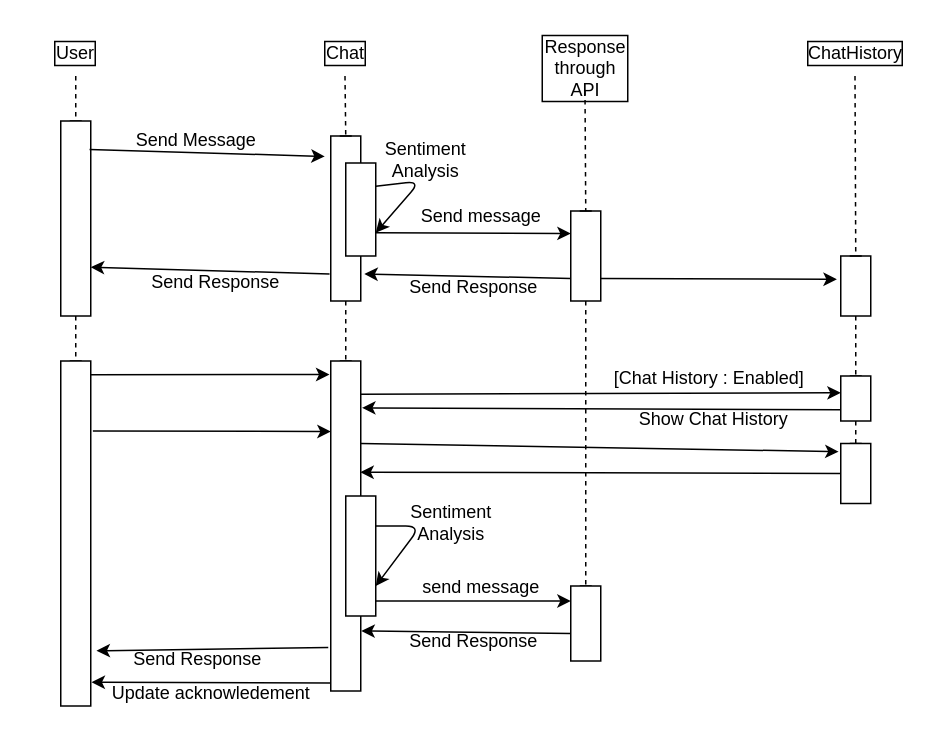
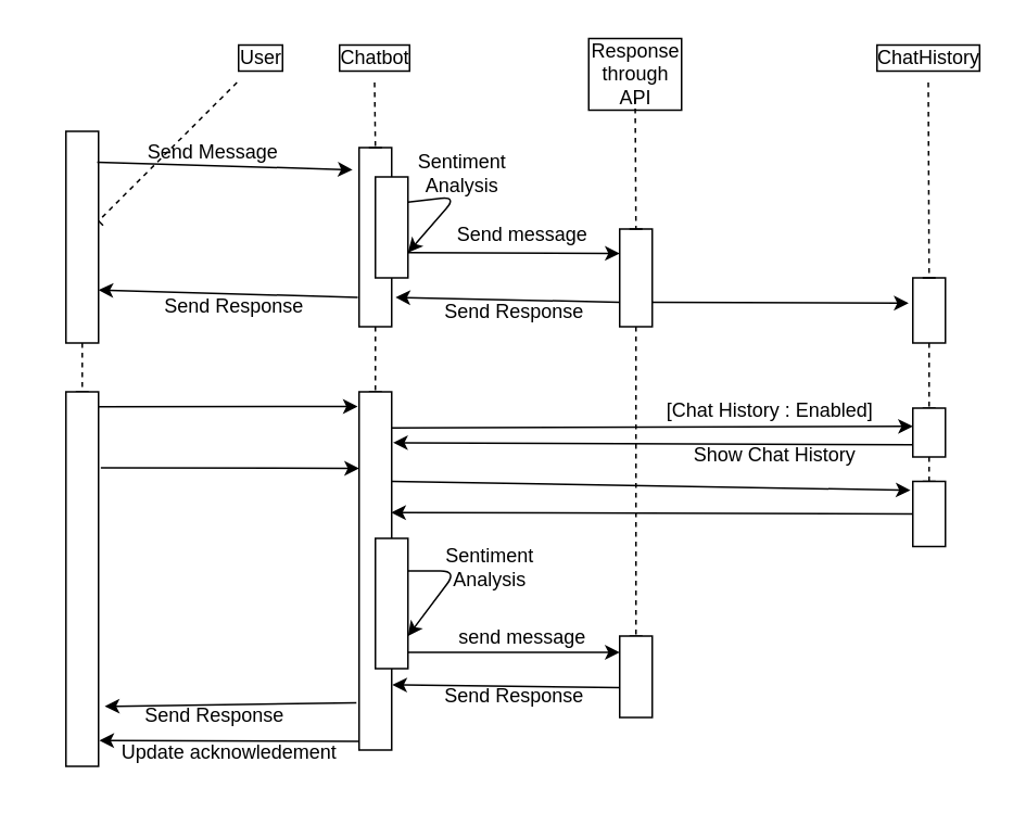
- <mxCell id="3" value="User" style="text;html=1;align=center;verticalAlign=middle;whiteSpace=wrap;rounded=0;shadow=0;labelBorderColor=default;textShadow=0;labelBackgroundColor=none;" vertex="1" parent="1"><mxGeometry x="20" y="20" width="60" height="30" as="geometry" /></mxCell>
+ <mxCell id="3" value="User" style="text;html=1;align=center;verticalAlign=middle;whiteSpace=wrap;rounded=0;shadow=0;labelBorderColor=default;textShadow=0;labelBackgroundColor=none;" vertex="1" parent="1"><mxGeometry x="130" y="20" width="60" height="30" as="geometry" /></mxCell>
- <mxCell id="4" value="Chat" style="text;html=1;align=center;verticalAlign=middle;whiteSpace=wrap;rounded=0;labelBorderColor=default;" vertex="1" parent="1"><mxGeometry x="200" y="20" width="60" height="30" as="geometry" /></mxCell>
+ <mxCell id="4" value="Chatbot" style="text;html=1;align=center;verticalAlign=middle;whiteSpace=wrap;rounded=0;labelBorderColor=default;" vertex="1" parent="1"><mxGeometry x="200" y="20" width="60" height="30" as="geometry" /></mxCell>
